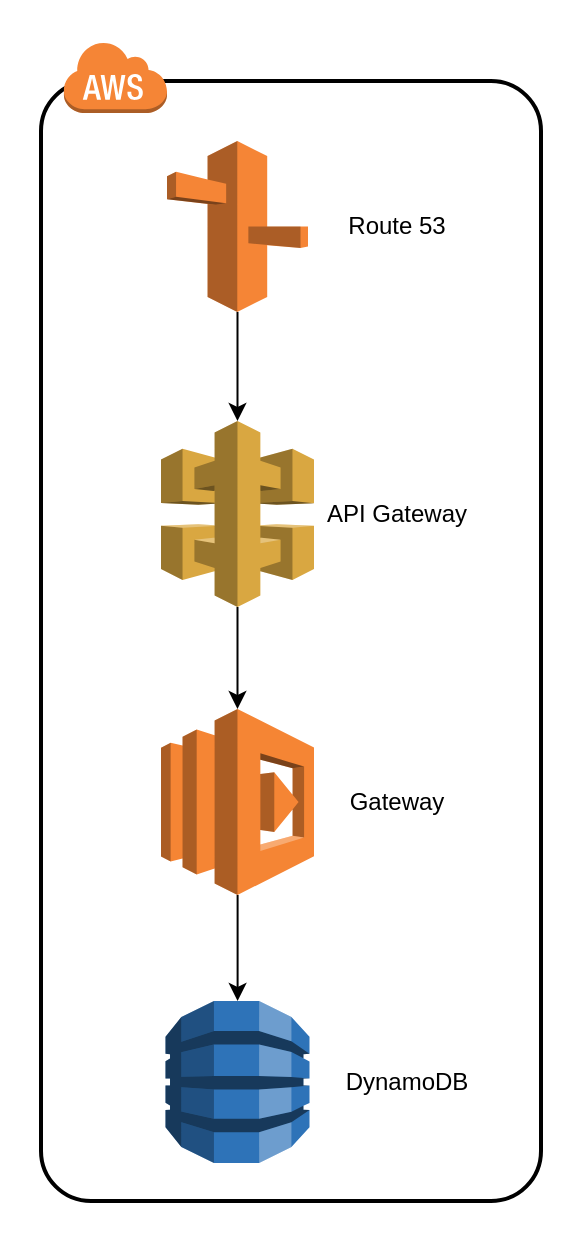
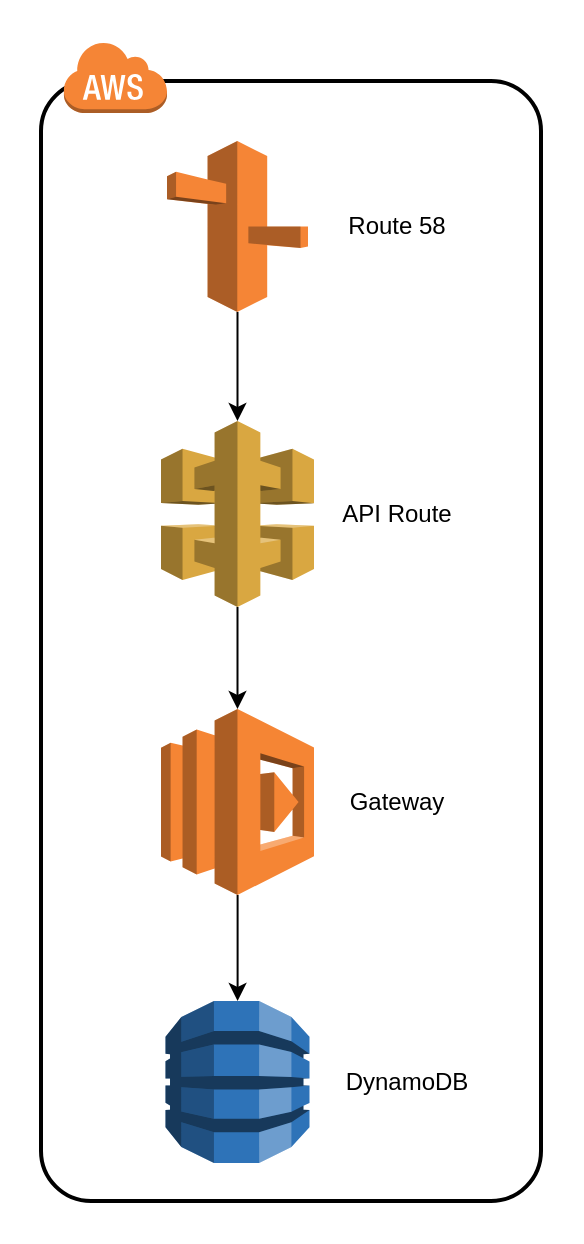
- <mxCell id="18" value="Route 53" style="text;html=1;align=center;verticalAlign=middle;resizable=0;points=[];autosize=1;strokeColor=none;fillColor=none;" vertex="1" parent="16"><mxGeometry x="80" y="27.75" width="70" height="30" as="geometry" /></mxCell>
+ <mxCell id="18" value="Route 58" style="text;html=1;align=center;verticalAlign=middle;resizable=0;points=[];autosize=1;strokeColor=none;fillColor=none;" vertex="1" parent="16"><mxGeometry x="80" y="27.75" width="70" height="30" as="geometry" /></mxCell>
- <mxCell id="9" value="API Gateway" style="text;html=1;align=center;verticalAlign=middle;resizable=0;points=[];autosize=1;strokeColor=none;fillColor=none;" vertex="1" parent="7"><mxGeometry x="73" y="31.5" width="90" height="30" as="geometry" /></mxCell>
+ <mxCell id="9" value="API Route" style="text;html=1;align=center;verticalAlign=middle;resizable=0;points=[];autosize=1;strokeColor=none;fillColor=none;" vertex="1" parent="7"><mxGeometry x="73" y="31.5" width="90" height="30" as="geometry" /></mxCell>
